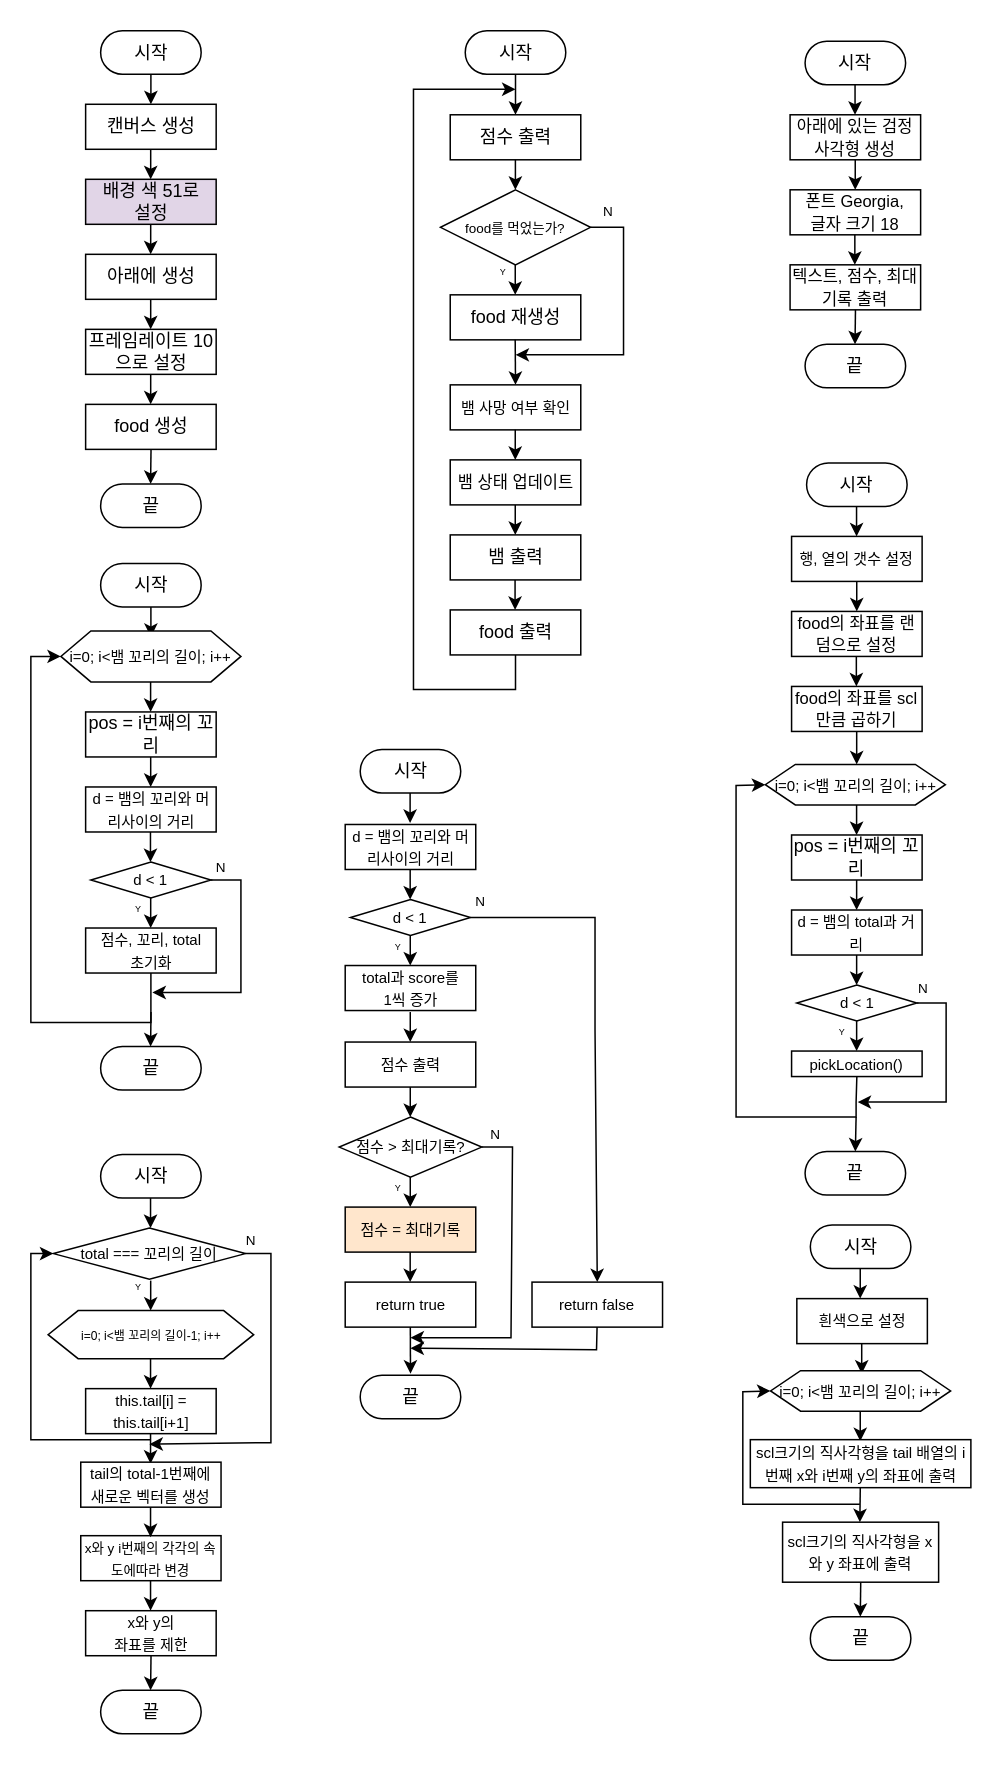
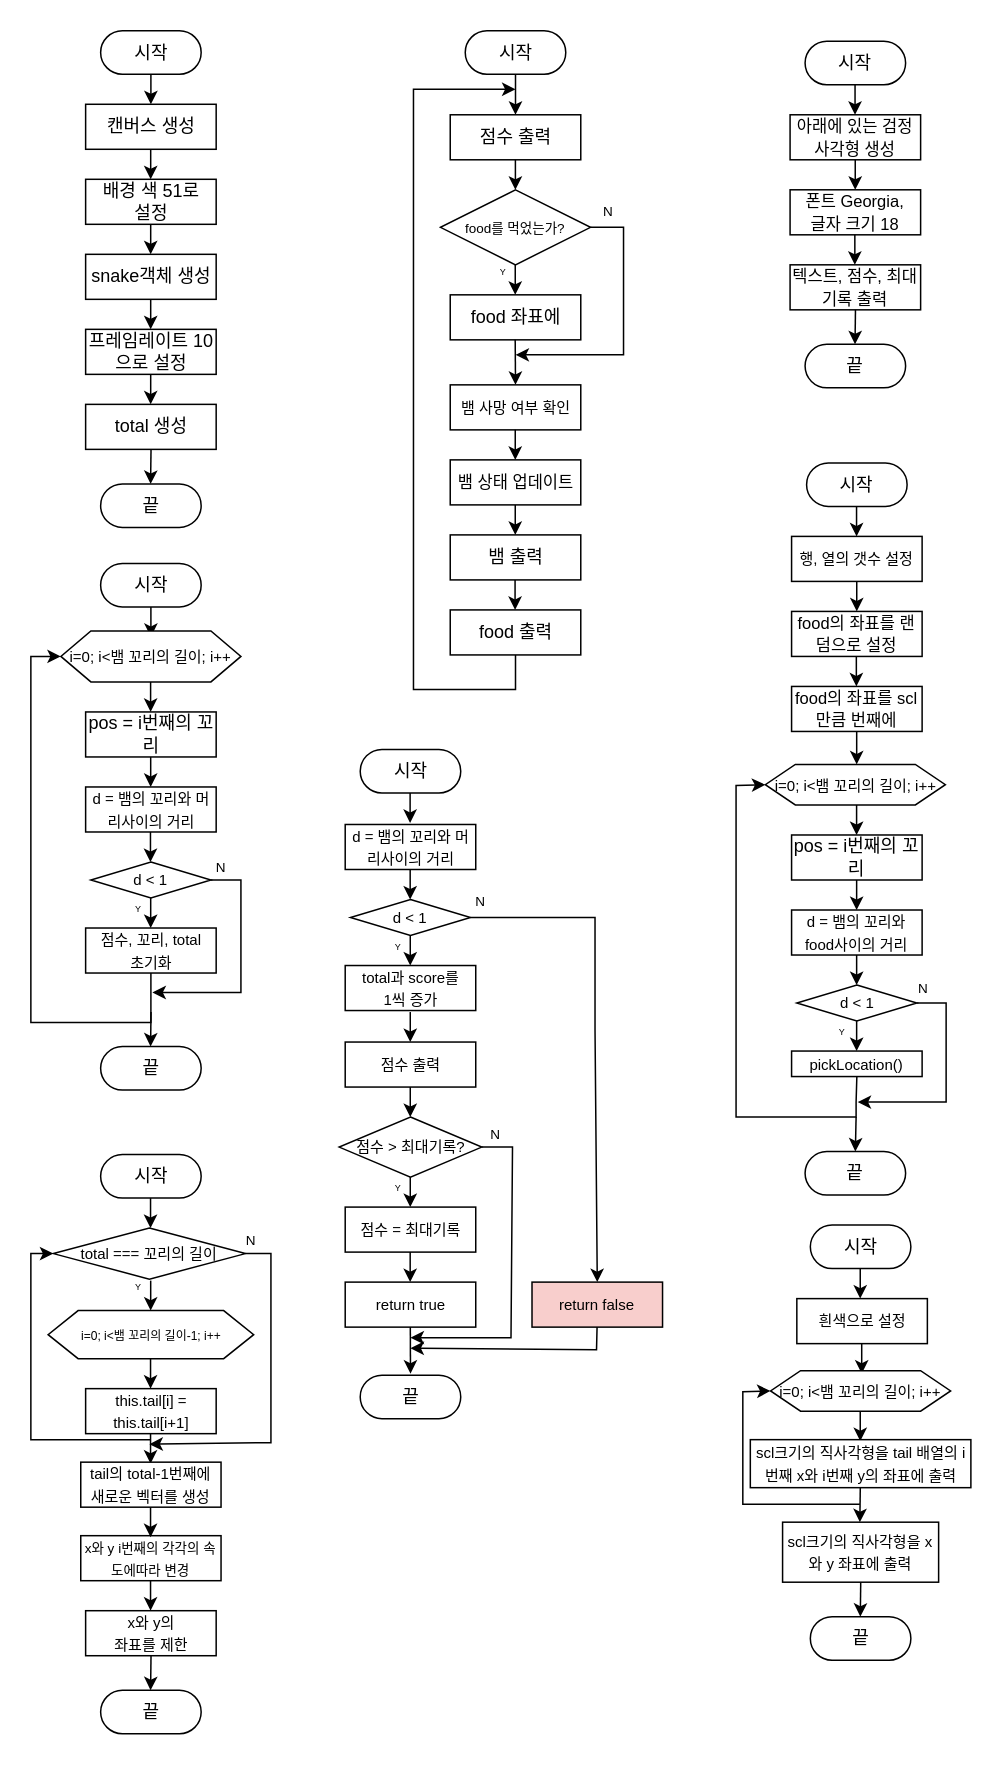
- <mxCell id="25" value="배경 색 51로&lt;br&gt;설정" style="rounded=0;whiteSpace=wrap;html=1;fillColor=#e1d5e7;" vertex="1" parent="1"><mxGeometry x="56.5" y="119" width="87" height="30" as="geometry" /></mxCell>
+ <mxCell id="25" value="배경 색 51로&lt;br&gt;설정" style="rounded=0;whiteSpace=wrap;html=1;" vertex="1" parent="1"><mxGeometry x="56.5" y="119" width="87" height="30" as="geometry" /></mxCell>
- <mxCell id="27" value="아래에 생성" style="rounded=0;whiteSpace=wrap;html=1;" vertex="1" parent="1"><mxGeometry x="56.5" y="169" width="87" height="30" as="geometry" /></mxCell>
+ <mxCell id="27" value="snake객체 생성" style="rounded=0;whiteSpace=wrap;html=1;" vertex="1" parent="1"><mxGeometry x="56.5" y="169" width="87" height="30" as="geometry" /></mxCell>
- <mxCell id="8" value="food 재생성" style="rounded=0;whiteSpace=wrap;html=1;" vertex="1" parent="1"><mxGeometry x="299.5" y="196" width="87" height="30" as="geometry" /></mxCell>
+ <mxCell id="8" value="food 좌표에" style="rounded=0;whiteSpace=wrap;html=1;" vertex="1" parent="1"><mxGeometry x="299.5" y="196" width="87" height="30" as="geometry" /></mxCell>
- <mxCell id="31" value="food 생성" style="rounded=0;whiteSpace=wrap;html=1;" vertex="1" parent="1"><mxGeometry x="56.5" y="269" width="87" height="30" as="geometry" /></mxCell>
+ <mxCell id="31" value="total 생성" style="rounded=0;whiteSpace=wrap;html=1;" vertex="1" parent="1"><mxGeometry x="56.5" y="269" width="87" height="30" as="geometry" /></mxCell>
- <mxCell id="44" value="&lt;span style=&quot;font-size: 11px&quot;&gt;food의 좌표를 scl만큼 곱하기&lt;/span&gt;" style="rounded=0;whiteSpace=wrap;html=1;" vertex="1" parent="1"><mxGeometry x="527" y="457" width="87" height="30" as="geometry" /></mxCell>
+ <mxCell id="44" value="&lt;span style=&quot;font-size: 11px&quot;&gt;food의 좌표를 scl만큼 번째에&lt;/span&gt;" style="rounded=0;whiteSpace=wrap;html=1;" vertex="1" parent="1"><mxGeometry x="527" y="457" width="87" height="30" as="geometry" /></mxCell>
- <mxCell id="51" value="&lt;font style=&quot;font-size: 10px&quot;&gt;d = 뱀의 total과 거리&lt;/font&gt;" style="rounded=0;whiteSpace=wrap;html=1;" vertex="1" parent="1"><mxGeometry x="527" y="606" width="87" height="30" as="geometry" /></mxCell>
+ <mxCell id="51" value="&lt;font style=&quot;font-size: 10px&quot;&gt;d = 뱀의 꼬리와food사이의 거리&lt;/font&gt;" style="rounded=0;whiteSpace=wrap;html=1;" vertex="1" parent="1"><mxGeometry x="527" y="606" width="87" height="30" as="geometry" /></mxCell>
- <mxCell id="108" value="&lt;span style=&quot;font-size: 10px&quot;&gt;점수 = 최대기록&lt;/span&gt;" style="rounded=0;whiteSpace=wrap;html=1;fillColor=#ffe6cc;" vertex="1" parent="1"><mxGeometry x="229.5" y="804" width="87" height="30" as="geometry" /></mxCell>
+ <mxCell id="108" value="&lt;span style=&quot;font-size: 10px&quot;&gt;점수 = 최대기록&lt;/span&gt;" style="rounded=0;whiteSpace=wrap;html=1;" vertex="1" parent="1"><mxGeometry x="229.5" y="804" width="87" height="30" as="geometry" /></mxCell>
- <mxCell id="114" value="&lt;span style=&quot;font-size: 10px&quot;&gt;return false&lt;/span&gt;" style="rounded=0;whiteSpace=wrap;html=1;" vertex="1" parent="1"><mxGeometry x="354" y="854" width="87" height="30" as="geometry" /></mxCell>
+ <mxCell id="114" value="&lt;span style=&quot;font-size: 10px&quot;&gt;return false&lt;/span&gt;" style="rounded=0;whiteSpace=wrap;html=1;fillColor=#f8cecc;" vertex="1" parent="1"><mxGeometry x="354" y="854" width="87" height="30" as="geometry" /></mxCell>
